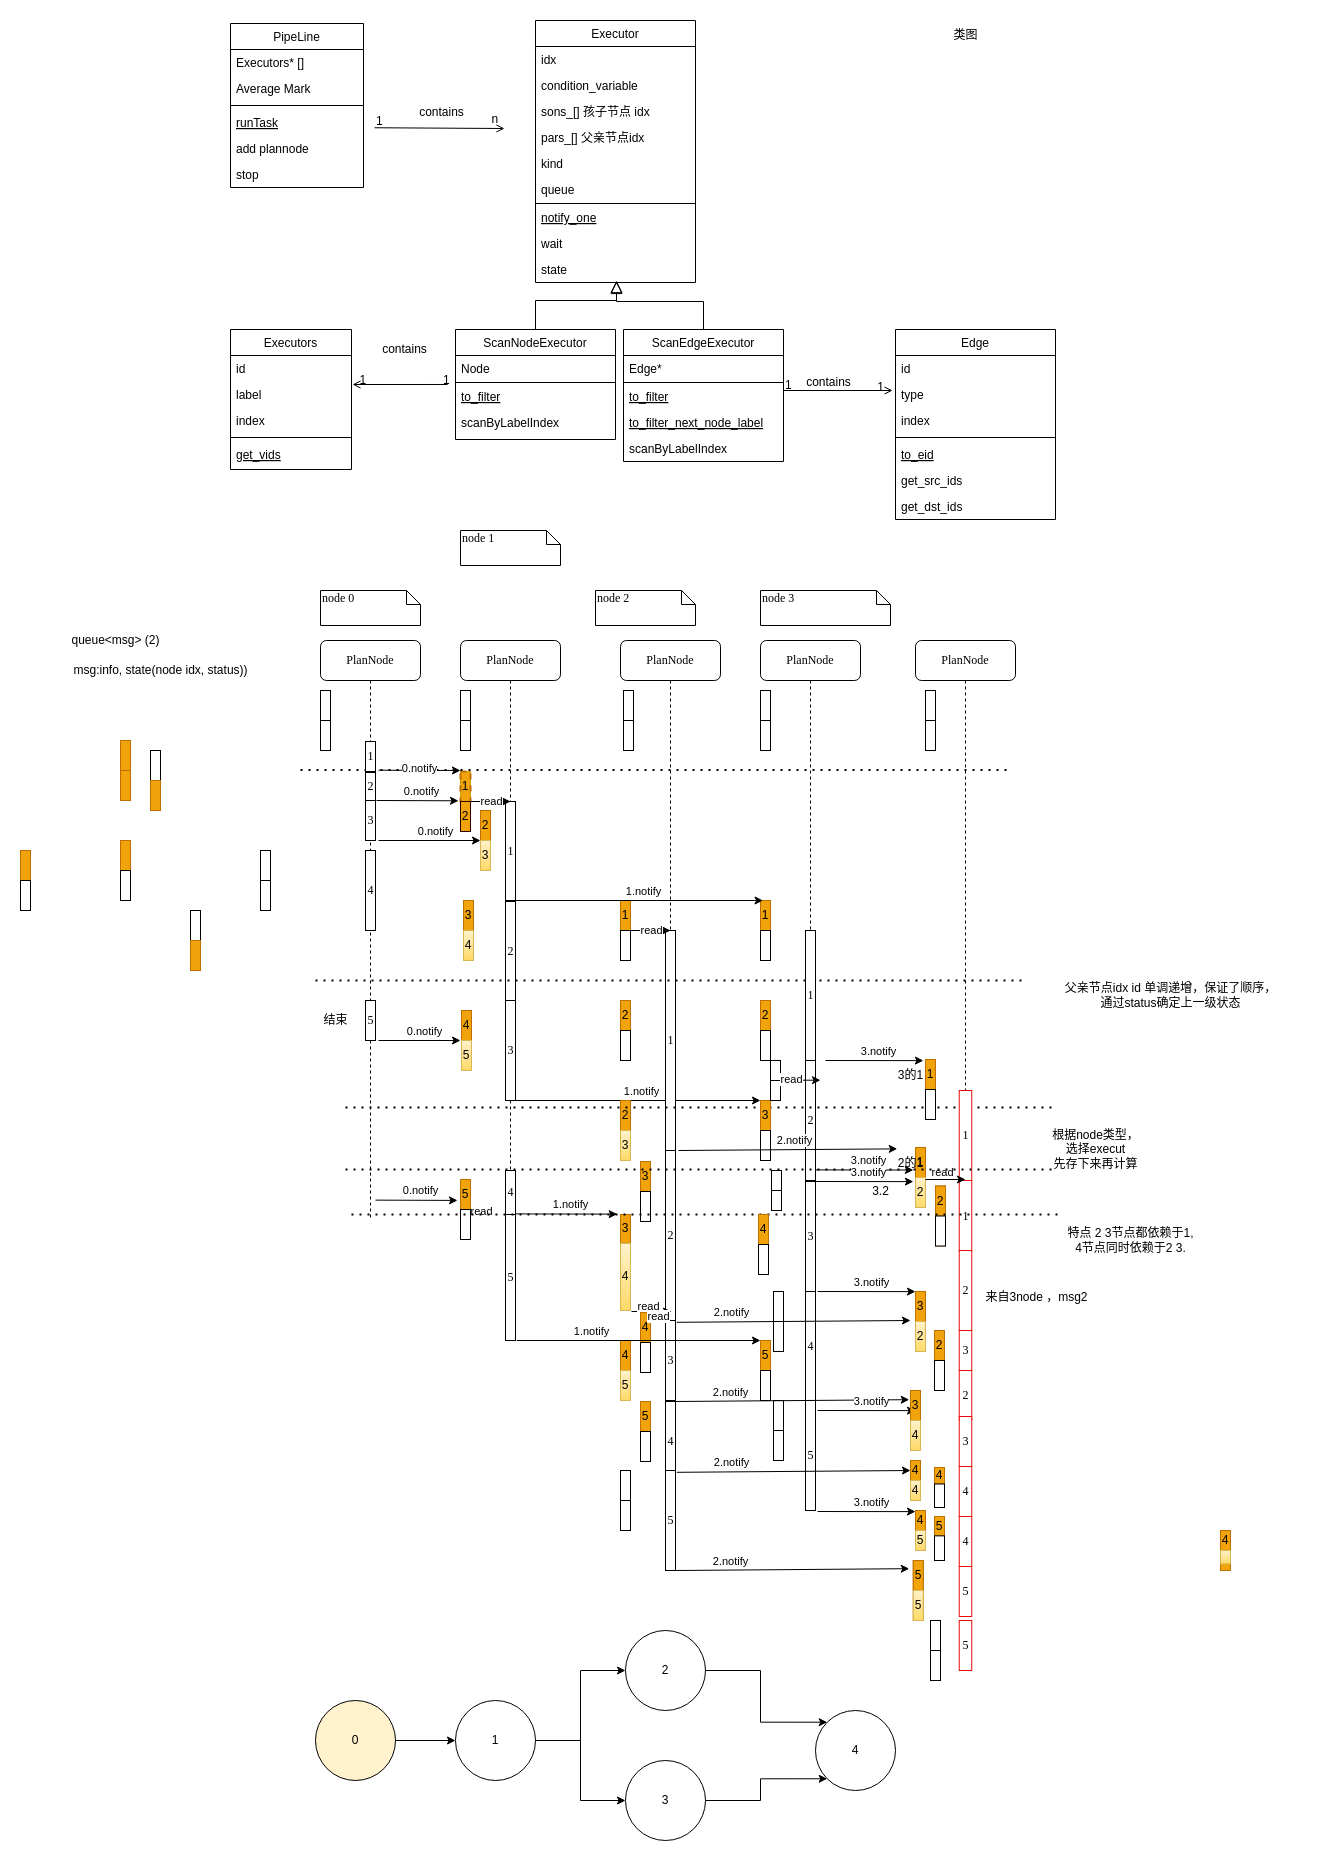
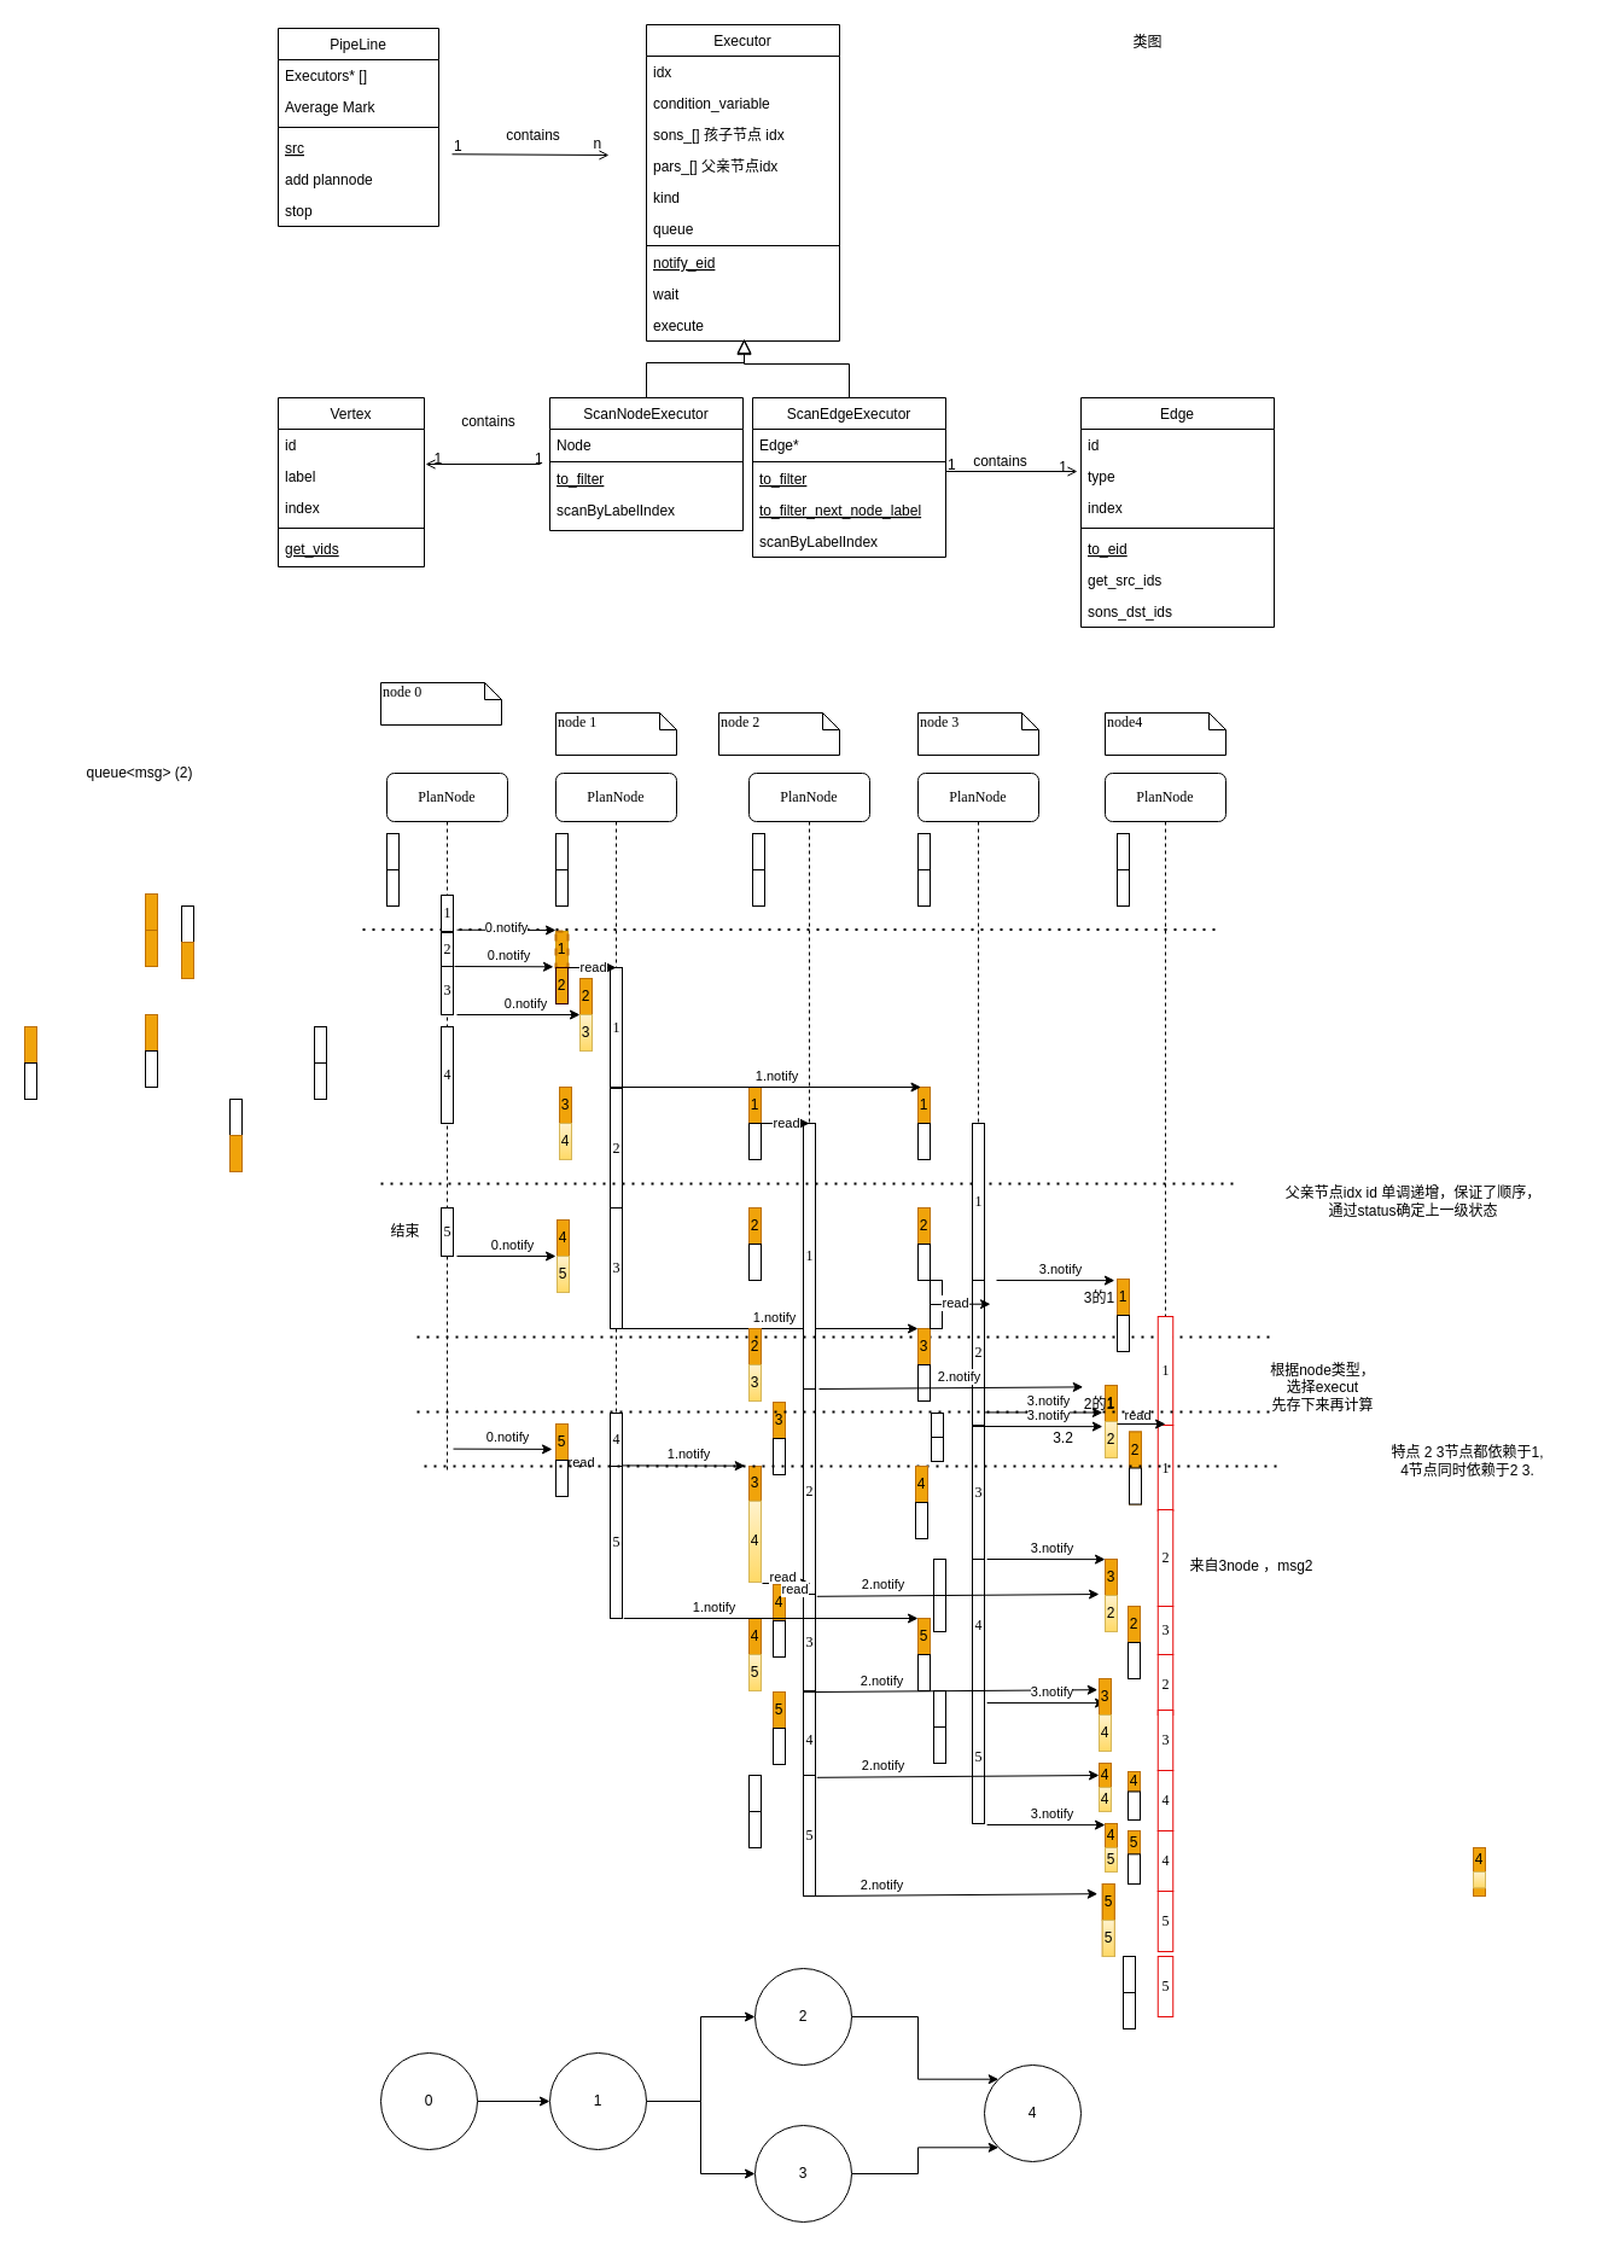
- <mxCell id="186" value="类图" style="text;html=1;align=center;verticalAlign=middle;resizable=0;points=[];autosize=1;strokeColor=none;fillColor=none;" vertex="1" parent="1"><mxGeometry x="940" y="20" width="50" height="30" as="geometry" /></mxCell>
+ <mxCell id="186" value="类图" style="text;html=1;align=center;verticalAlign=middle;resizable=0;points=[];autosize=1;strokeColor=none;fillColor=none;" vertex="1" parent="1"><mxGeometry x="925" y="20" width="50" height="30" as="geometry" /></mxCell>
- <mxCell id="17" value="runTask" style="text;align=left;verticalAlign=top;spacingLeft=4;spacingRight=4;overflow=hidden;rotatable=0;points=[[0,0.5],[1,0.5]];portConstraint=eastwest;fontStyle=4" vertex="1" parent="13"><mxGeometry y="86" width="133" height="26" as="geometry" /></mxCell>
+ <mxCell id="17" value="src" style="text;align=left;verticalAlign=top;spacingLeft=4;spacingRight=4;overflow=hidden;rotatable=0;points=[[0,0.5],[1,0.5]];portConstraint=eastwest;fontStyle=4" vertex="1" parent="13"><mxGeometry y="86" width="133" height="26" as="geometry" /></mxCell>
- <mxCell id="10" value="notify_one" style="text;align=left;verticalAlign=top;spacingLeft=4;spacingRight=4;overflow=hidden;rotatable=0;points=[[0,0.5],[1,0.5]];portConstraint=eastwest;fontStyle=4" vertex="1" parent="2"><mxGeometry y="184" width="160" height="26" as="geometry" /></mxCell>
+ <mxCell id="10" value="notify_eid" style="text;align=left;verticalAlign=top;spacingLeft=4;spacingRight=4;overflow=hidden;rotatable=0;points=[[0,0.5],[1,0.5]];portConstraint=eastwest;fontStyle=4" vertex="1" parent="2"><mxGeometry y="184" width="160" height="26" as="geometry" /></mxCell>
- <mxCell id="12" value="state" style="text;align=left;verticalAlign=top;spacingLeft=4;spacingRight=4;overflow=hidden;rotatable=0;points=[[0,0.5],[1,0.5]];portConstraint=eastwest;" vertex="1" parent="2"><mxGeometry y="236" width="160" height="26" as="geometry" /></mxCell>
+ <mxCell id="12" value="execute" style="text;align=left;verticalAlign=top;spacingLeft=4;spacingRight=4;overflow=hidden;rotatable=0;points=[[0,0.5],[1,0.5]];portConstraint=eastwest;" vertex="1" parent="2"><mxGeometry y="236" width="160" height="26" as="geometry" /></mxCell>
- <mxCell id="33" value="Executors" style="swimlane;fontStyle=0;align=center;verticalAlign=top;childLayout=stackLayout;horizontal=1;startSize=26;horizontalStack=0;resizeParent=1;resizeLast=0;collapsible=1;marginBottom=0;rounded=0;shadow=0;strokeWidth=1;" vertex="1" parent="1"><mxGeometry x="230" y="329" width="121" height="140" as="geometry"><mxRectangle x="130" y="380" width="160" height="26" as="alternateBounds" /></mxGeometry></mxCell>
+ <mxCell id="33" value="Vertex" style="swimlane;fontStyle=0;align=center;verticalAlign=top;childLayout=stackLayout;horizontal=1;startSize=26;horizontalStack=0;resizeParent=1;resizeLast=0;collapsible=1;marginBottom=0;rounded=0;shadow=0;strokeWidth=1;" vertex="1" parent="1"><mxGeometry x="230" y="329" width="121" height="140" as="geometry"><mxRectangle x="130" y="380" width="160" height="26" as="alternateBounds" /></mxGeometry></mxCell>
- <mxCell id="46" value="get_dst_ids" style="text;align=left;verticalAlign=top;spacingLeft=4;spacingRight=4;overflow=hidden;rotatable=0;points=[[0,0.5],[1,0.5]];portConstraint=eastwest;" vertex="1" parent="39"><mxGeometry y="164" width="160" height="26" as="geometry" /></mxCell>
+ <mxCell id="46" value="sons_dst_ids" style="text;align=left;verticalAlign=top;spacingLeft=4;spacingRight=4;overflow=hidden;rotatable=0;points=[[0,0.5],[1,0.5]];portConstraint=eastwest;" vertex="1" parent="39"><mxGeometry y="164" width="160" height="26" as="geometry" /></mxCell>
- <mxCell id="168" value="node 1" style="shape=note;whiteSpace=wrap;html=1;size=14;verticalAlign=top;align=left;spacingTop=-6;rounded=0;shadow=0;comic=0;labelBackgroundColor=none;strokeWidth=1;fontFamily=Verdana;fontSize=12" vertex="1" parent="1"><mxGeometry x="460" y="530" width="100" height="35" as="geometry" /></mxCell>
+ <mxCell id="168" value="node 1" style="shape=note;whiteSpace=wrap;html=1;size=14;verticalAlign=top;align=left;spacingTop=-6;rounded=0;shadow=0;comic=0;labelBackgroundColor=none;strokeWidth=1;fontFamily=Verdana;fontSize=12" vertex="1" parent="1"><mxGeometry x="460" y="590" width="100" height="35" as="geometry" /></mxCell>
- <mxCell id="167" value="node 0" style="shape=note;whiteSpace=wrap;html=1;size=14;verticalAlign=top;align=left;spacingTop=-6;rounded=0;shadow=0;comic=0;labelBackgroundColor=none;strokeWidth=1;fontFamily=Verdana;fontSize=12" vertex="1" parent="1"><mxGeometry x="320" y="590" width="100" height="35" as="geometry" /></mxCell>
+ <mxCell id="167" value="node 0" style="shape=note;whiteSpace=wrap;html=1;size=14;verticalAlign=top;align=left;spacingTop=-6;rounded=0;shadow=0;comic=0;labelBackgroundColor=none;strokeWidth=1;fontFamily=Verdana;fontSize=12" vertex="1" parent="1"><mxGeometry x="315" y="565" width="100" height="35" as="geometry" /></mxCell>
- <mxCell id="170" value="node 3" style="shape=note;whiteSpace=wrap;html=1;size=14;verticalAlign=top;align=left;spacingTop=-6;rounded=0;shadow=0;comic=0;labelBackgroundColor=none;strokeWidth=1;fontFamily=Verdana;fontSize=12" vertex="1" parent="1"><mxGeometry x="760" y="590" width="130" height="35" as="geometry" /></mxCell>
+ <mxCell id="170" value="node 3" style="shape=note;whiteSpace=wrap;html=1;size=14;verticalAlign=top;align=left;spacingTop=-6;rounded=0;shadow=0;comic=0;labelBackgroundColor=none;strokeWidth=1;fontFamily=Verdana;fontSize=12" vertex="1" parent="1"><mxGeometry x="760" y="590" width="100" height="35" as="geometry" /></mxCell>
+ <mxCell id="171" value="node4" style="shape=note;whiteSpace=wrap;html=1;size=14;verticalAlign=top;align=left;spacingTop=-6;rounded=0;shadow=0;comic=0;labelBackgroundColor=none;strokeWidth=1;fontFamily=Verdana;fontSize=12" vertex="1" parent="1"><mxGeometry x="915" y="590" width="100" height="35" as="geometry" /></mxCell>
- <mxCell id="242" value="msg:info, state(node idx, status))" style="text;html=1;align=center;verticalAlign=middle;resizable=0;points=[];autosize=1;strokeColor=none;fillColor=none;" vertex="1" parent="1"><mxGeometry x="60" y="655" width="200" height="30" as="geometry" /></mxCell>
- <mxCell id="258" value="特点 2 3节点都依赖于1, &lt;br&gt;4节点同时依赖于2 3." style="text;html=1;align=center;verticalAlign=middle;resizable=0;points=[];autosize=1;strokeColor=none;fillColor=none;" vertex="1" parent="1"><mxGeometry x="1055" y="1220" width="150" height="40" as="geometry" /></mxCell>
+ <mxCell id="258" value="特点 2 3节点都依赖于1, &lt;br&gt;4节点同时依赖于2 3." style="text;html=1;align=center;verticalAlign=middle;resizable=0;points=[];autosize=1;strokeColor=none;fillColor=none;" vertex="1" parent="1"><mxGeometry x="1140" y="1190" width="150" height="40" as="geometry" /></mxCell>
- <mxCell id="173" value="0" style="ellipse;whiteSpace=wrap;html=1;aspect=fixed;fillColor=#fff2cc;" vertex="1" parent="1"><mxGeometry x="315" y="1700" width="80" height="80" as="geometry" /></mxCell>
+ <mxCell id="173" value="0" style="ellipse;whiteSpace=wrap;html=1;aspect=fixed;" vertex="1" parent="1"><mxGeometry x="315" y="1700" width="80" height="80" as="geometry" /></mxCell>
